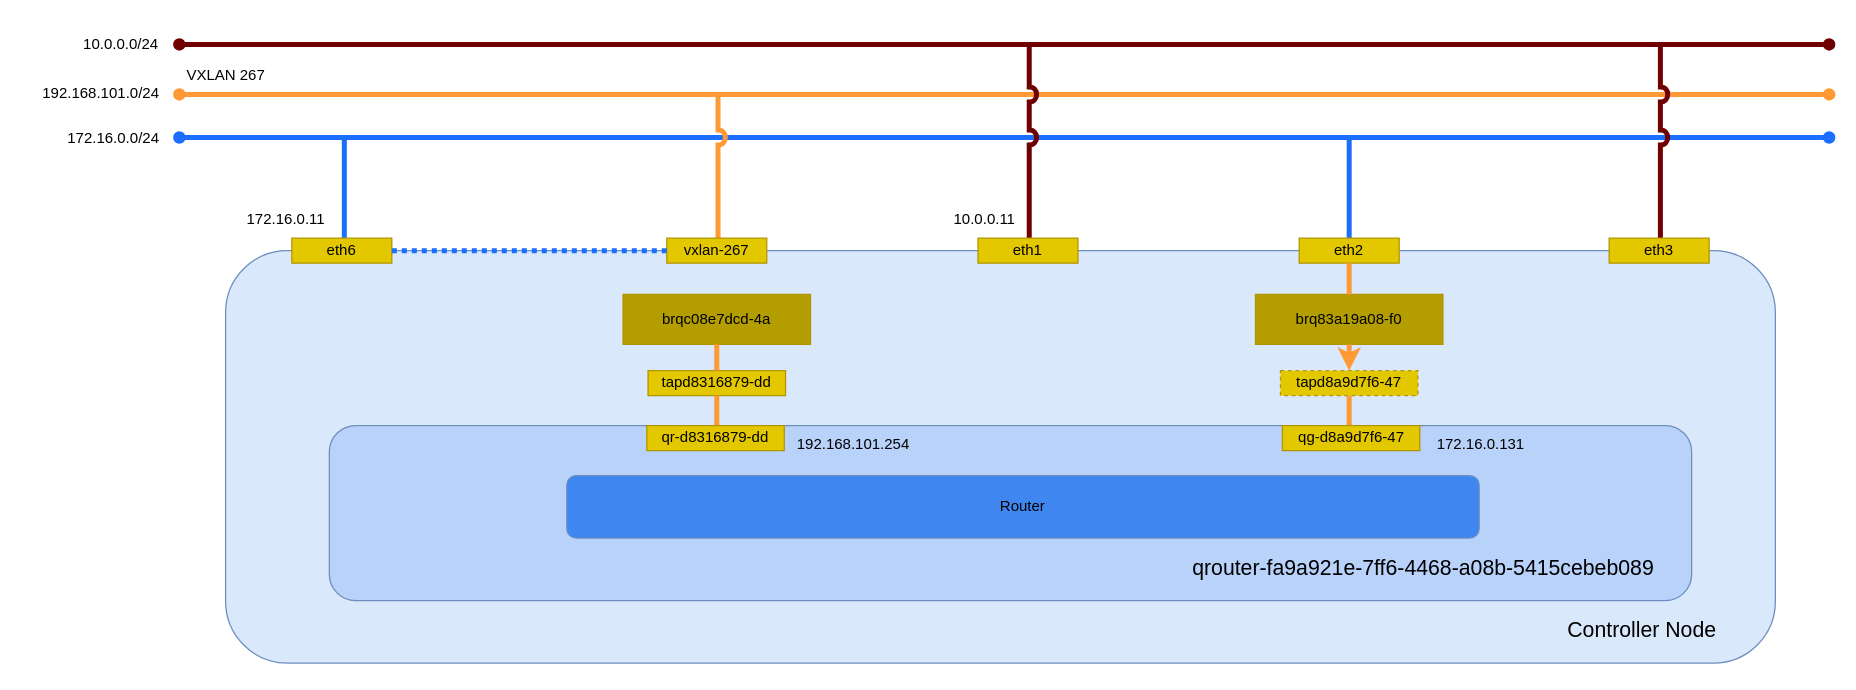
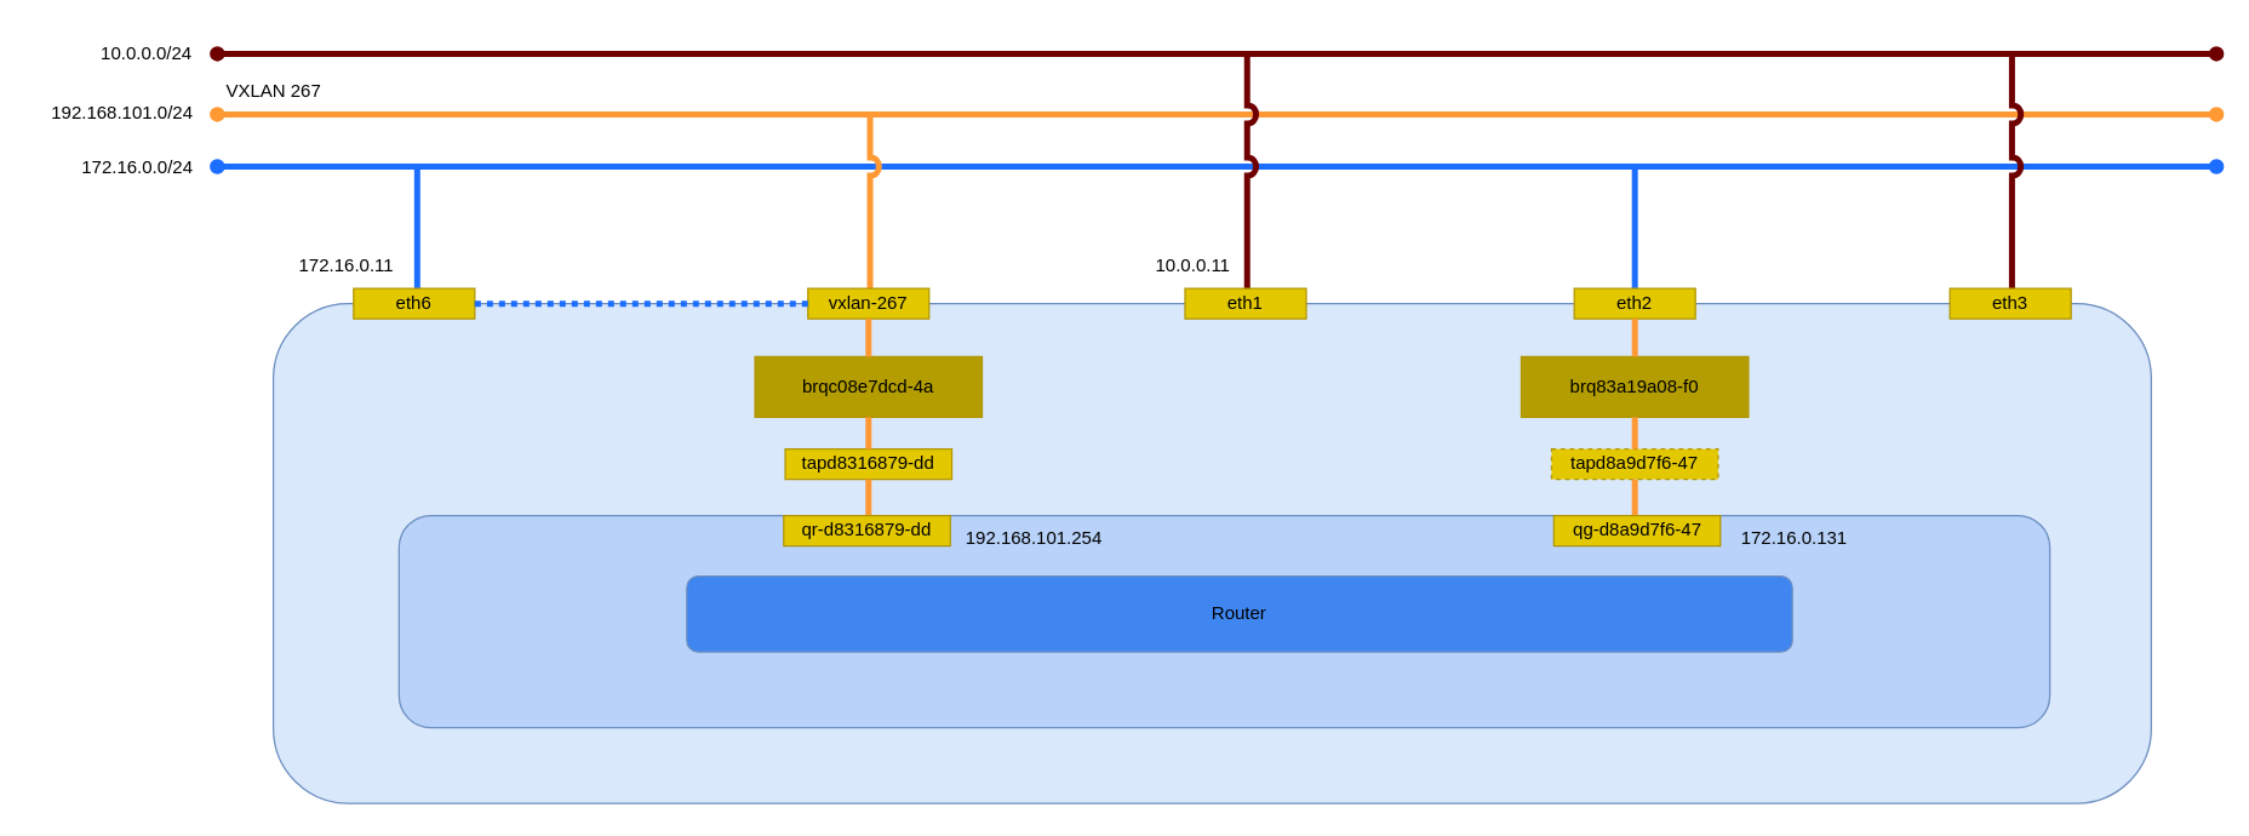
+ <mxCell id="25" value="" style="endArrow=none;html=1;rounded=0;startArrow=none;startFill=0;endFill=0;strokeWidth=4;fillColor=#a20025;strokeColor=#FF9933;jumpStyle=arc;entryX=0.5;entryY=0;entryDx=0;entryDy=0;exitX=0.5;exitY=1;exitDx=0;exitDy=0;" parent="14" source="19" target="23" edge="1"><mxGeometry width="50" height="50" relative="1" as="geometry"><mxPoint x="584" y="120" as="sourcePoint" /><mxPoint x="584" y="200" as="targetPoint" /></mxGeometry></mxCell>
- <mxCell id="33" value="" style="endArrow=classic;html=1;rounded=0;startArrow=none;startFill=0;endFill=0;strokeWidth=4;fillColor=#a20025;strokeColor=#FF9933;jumpStyle=arc;exitX=0.5;exitY=1;exitDx=0;exitDy=0;entryX=0.5;entryY=0;entryDx=0;entryDy=0;" edge="1" parent="14" source="30" target="31"><mxGeometry width="50" height="50" relative="1" as="geometry"><mxPoint x="1089" y="326" as="sourcePoint" /><mxPoint x="1089" y="360" as="targetPoint" /></mxGeometry></mxCell>
+ <mxCell id="33" value="" style="endArrow=none;html=1;rounded=0;startArrow=none;startFill=0;endFill=0;strokeWidth=4;fillColor=#a20025;strokeColor=#FF9933;jumpStyle=arc;exitX=0.5;exitY=1;exitDx=0;exitDy=0;entryX=0.5;entryY=0;entryDx=0;entryDy=0;" edge="1" parent="14" source="30" target="31"><mxGeometry width="50" height="50" relative="1" as="geometry"><mxPoint x="1089" y="326" as="sourcePoint" /><mxPoint x="1089" y="360" as="targetPoint" /></mxGeometry></mxCell>
- <mxCell id="37" value="&lt;font style=&quot;font-size: 17px;&quot;&gt;qrouter-fa9a921e-7ff6-4468-a08b-5415cebeb089&lt;/font&gt;" style="text;html=1;align=center;verticalAlign=middle;resizable=0;points=[];autosize=1;strokeColor=none;fillColor=none;" parent="35" vertex="1"><mxGeometry x="943" y="440" width="390" height="30" as="geometry" /></mxCell>
- <mxCell id="22" value="&lt;font style=&quot;font-size: 17px;&quot;&gt;Controller Node&lt;/font&gt;" style="text;html=1;align=center;verticalAlign=middle;resizable=0;points=[];autosize=1;strokeColor=none;fillColor=none;" parent="14" vertex="1"><mxGeometry x="1243" y="490" width="140" height="30" as="geometry" /></mxCell>
